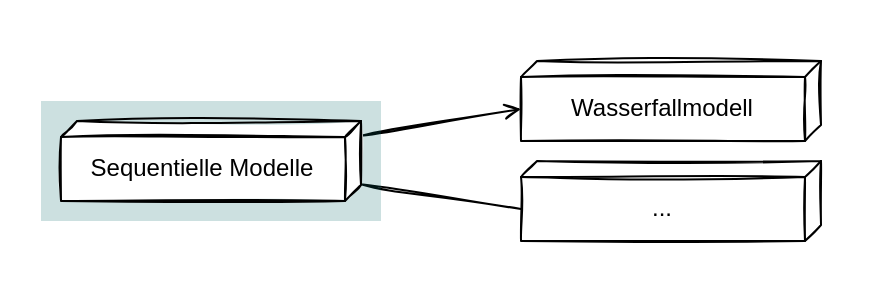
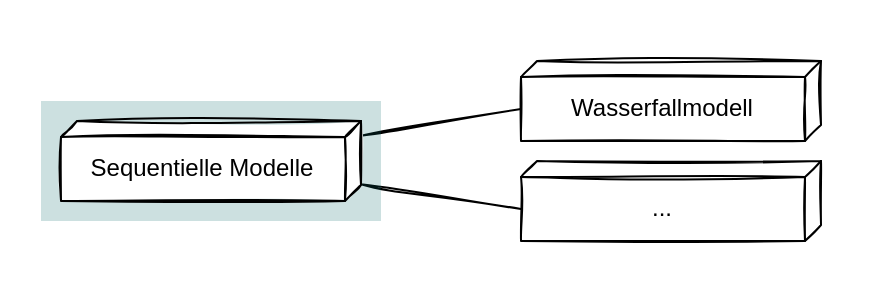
- <mxCell id="5" style="edgeStyle=none;rounded=0;sketch=1;orthogonalLoop=1;jettySize=auto;html=1;entryX=0;entryY=0;entryDx=24;entryDy=150;entryPerimeter=0;shadow=0;endArrow=open;endFill=0;fontSize=12;" edge="1" parent="1" source="8" target="3"><mxGeometry relative="1" as="geometry" /></mxCell>
+ <mxCell id="5" style="edgeStyle=none;rounded=0;sketch=1;orthogonalLoop=1;jettySize=auto;html=1;entryX=0;entryY=0;entryDx=24;entryDy=150;entryPerimeter=0;shadow=0;endArrow=none;endFill=0;fontSize=12;" edge="1" parent="1" source="8" target="3"><mxGeometry relative="1" as="geometry" /></mxCell>
